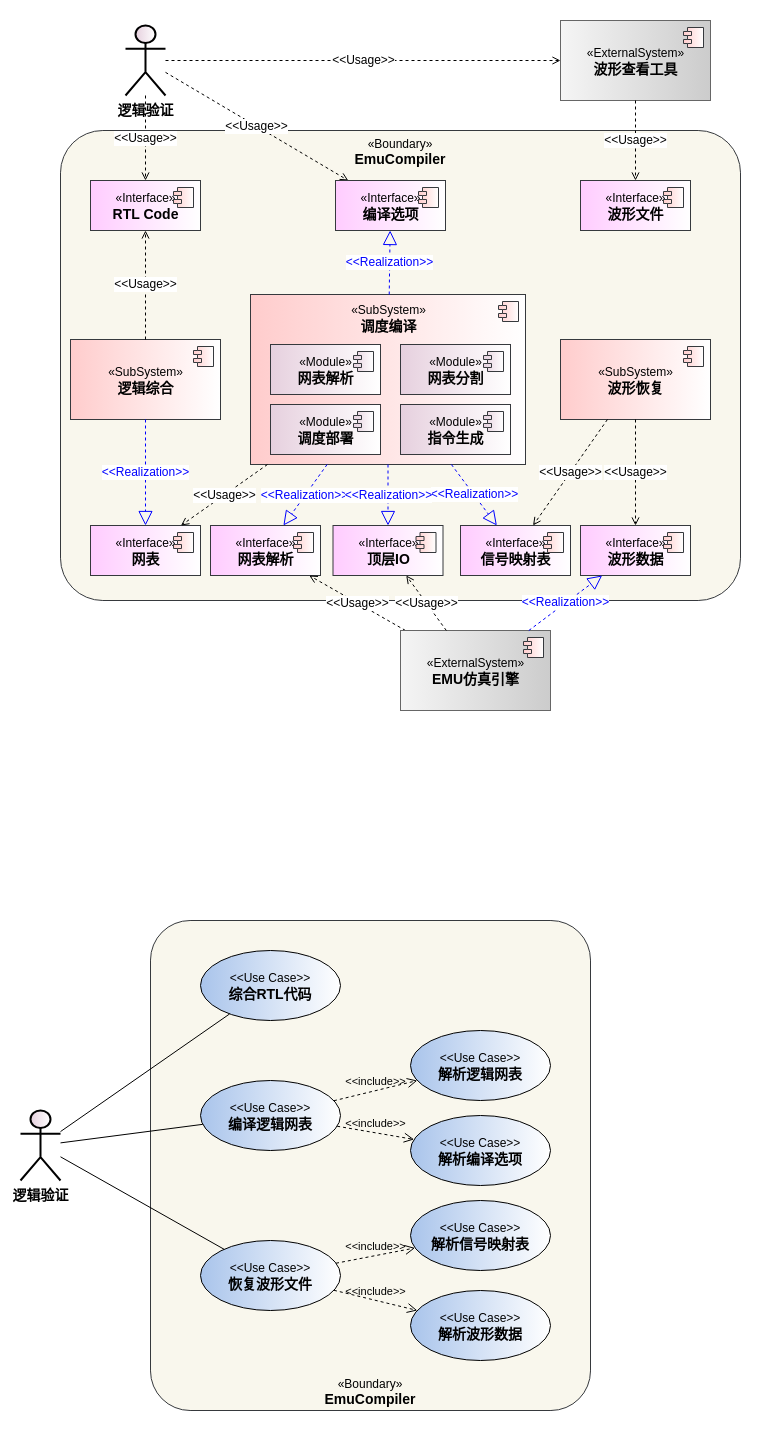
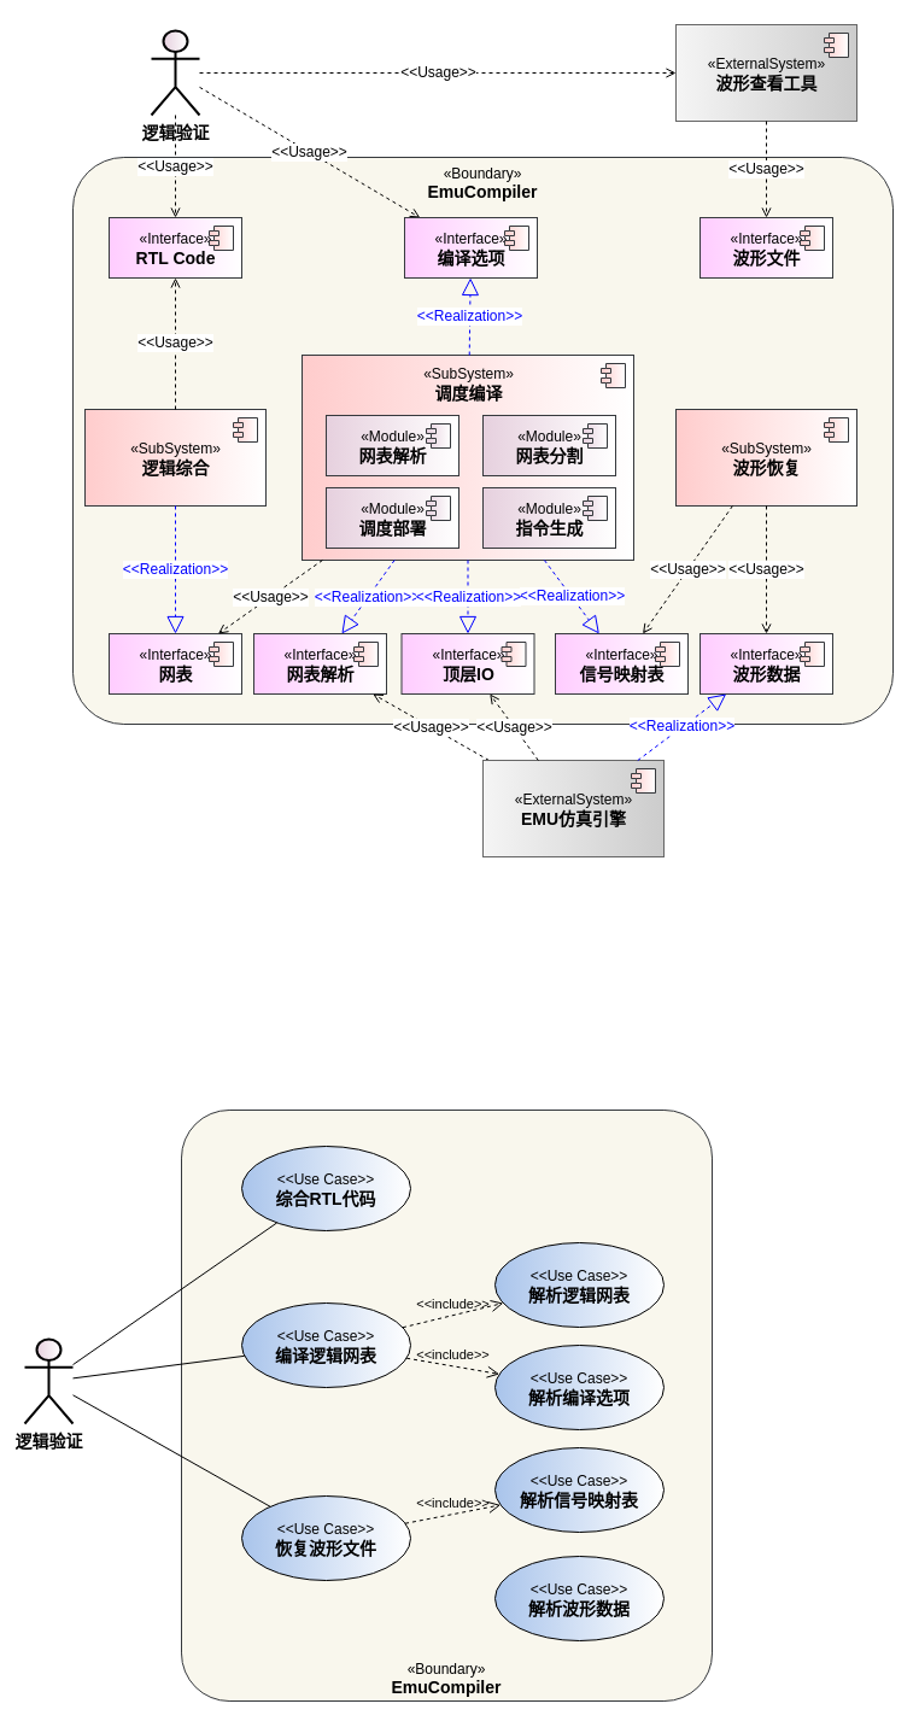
- <mxCell id="63" value="&amp;lt;&amp;lt;include&amp;gt;&amp;gt;" style="endArrow=open;startArrow=none;endFill=0;startFill=0;endSize=8;html=1;verticalAlign=bottom;dashed=1;labelBackgroundColor=none;rounded=0;" edge="1" parent="1" source="59" target="61"><mxGeometry width="160" relative="1" as="geometry"><mxPoint x="345.402" y="1272.524" as="sourcePoint" /><mxPoint x="424.586" y="1257.46" as="targetPoint" /></mxGeometry></mxCell>
